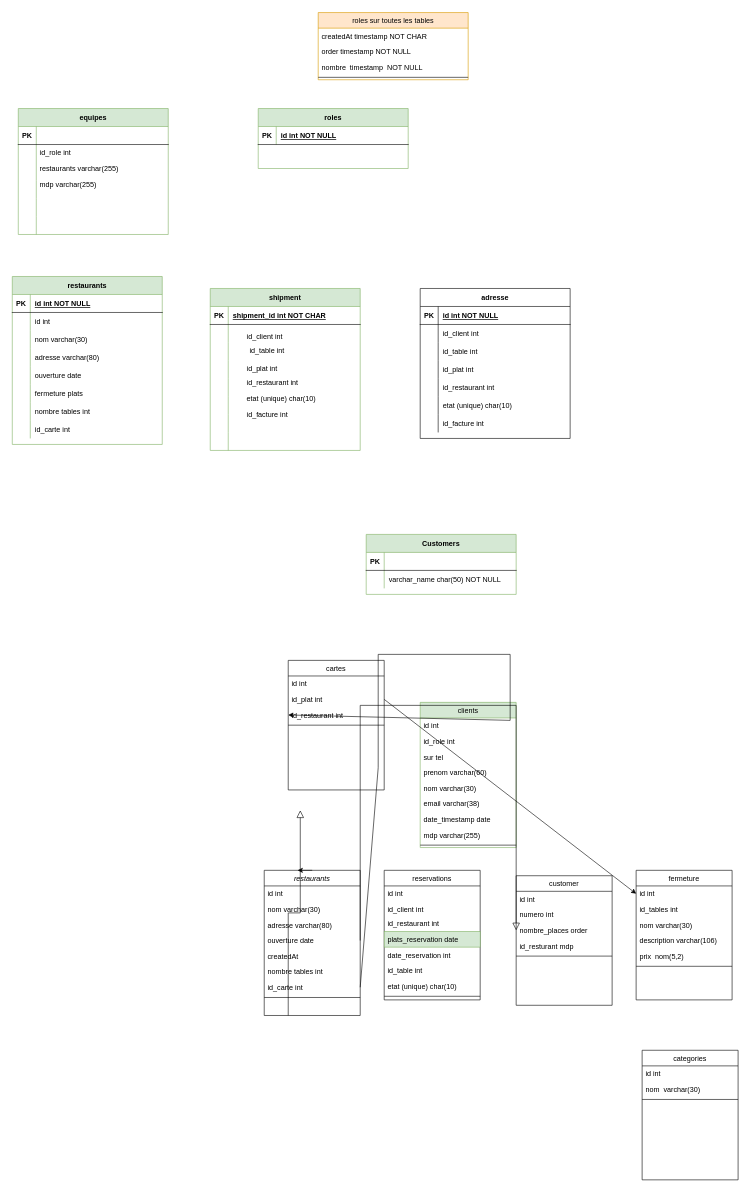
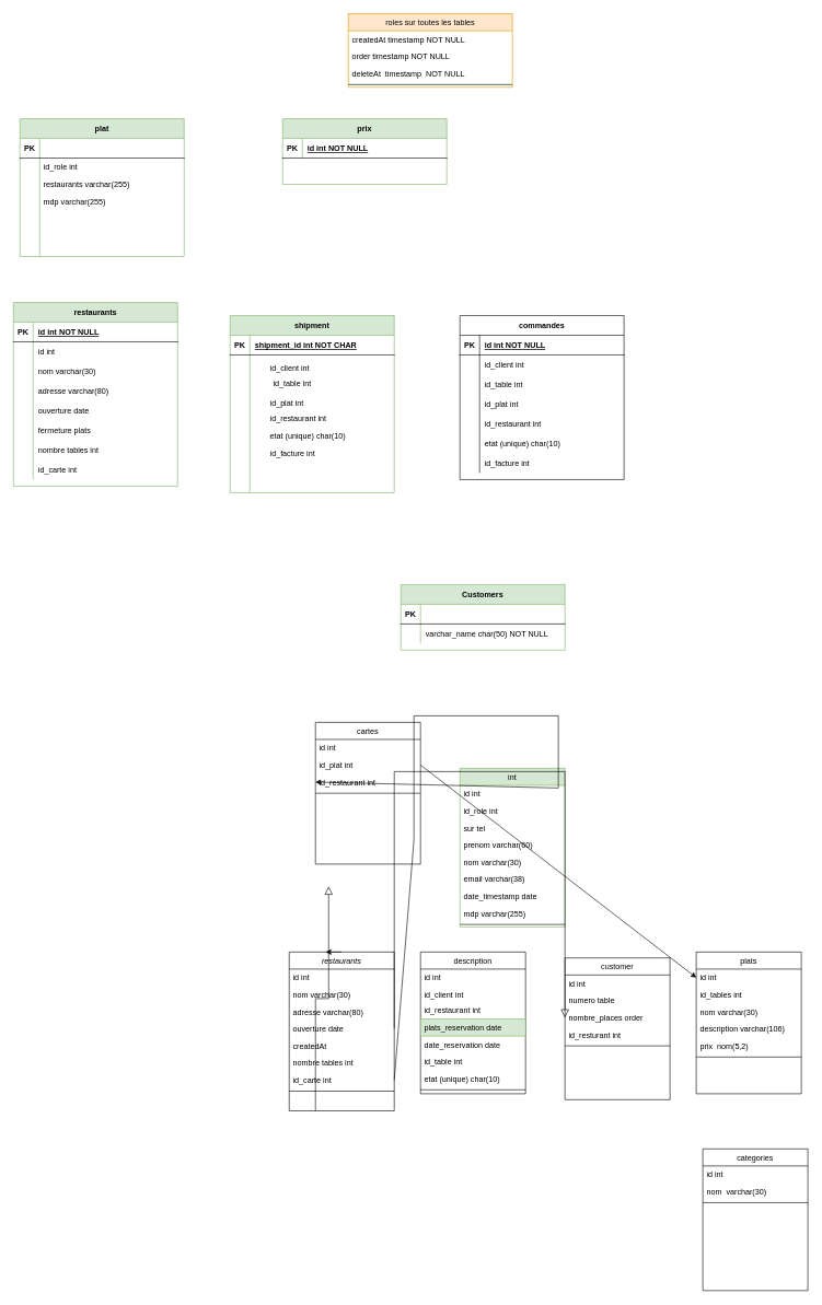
- <mxCell id="63" value="createdAt timestamp NOT CHAR" style="text;align=left;verticalAlign=top;spacingLeft=4;spacingRight=4;overflow=hidden;rotatable=0;points=[[0,0.5],[1,0.5]];portConstraint=eastwest;rounded=0;shadow=0;html=0;" parent="62" vertex="1"><mxGeometry y="26" width="250" height="26" as="geometry" /></mxCell>
+ <mxCell id="63" value="createdAt timestamp NOT NULL" style="text;align=left;verticalAlign=top;spacingLeft=4;spacingRight=4;overflow=hidden;rotatable=0;points=[[0,0.5],[1,0.5]];portConstraint=eastwest;rounded=0;shadow=0;html=0;" parent="62" vertex="1"><mxGeometry y="26" width="250" height="26" as="geometry" /></mxCell>
- <mxCell id="65" value="nombre  timestamp  NOT NULL" style="text;align=left;verticalAlign=top;spacingLeft=4;spacingRight=4;overflow=hidden;rotatable=0;points=[[0,0.5],[1,0.5]];portConstraint=eastwest;rounded=0;shadow=0;html=0;" parent="62" vertex="1"><mxGeometry y="78" width="250" height="26" as="geometry" /></mxCell>
+ <mxCell id="65" value="deleteAt  timestamp  NOT NULL" style="text;align=left;verticalAlign=top;spacingLeft=4;spacingRight=4;overflow=hidden;rotatable=0;points=[[0,0.5],[1,0.5]];portConstraint=eastwest;rounded=0;shadow=0;html=0;" parent="62" vertex="1"><mxGeometry y="78" width="250" height="26" as="geometry" /></mxCell>
- <mxCell id="131" value="equipes" style="shape=table;startSize=30;container=1;collapsible=1;childLayout=tableLayout;fixedRows=1;rowLines=0;fontStyle=1;align=center;resizeLast=1;fillColor=#d5e8d4;strokeColor=#82b366;" parent="130" vertex="1"><mxGeometry width="250" height="210" as="geometry" /></mxCell>
+ <mxCell id="131" value="plat" style="shape=table;startSize=30;container=1;collapsible=1;childLayout=tableLayout;fixedRows=1;rowLines=0;fontStyle=1;align=center;resizeLast=1;fillColor=#d5e8d4;strokeColor=#82b366;" parent="130" vertex="1"><mxGeometry width="250" height="210" as="geometry" /></mxCell>
- <mxCell id="92" value="roles" style="shape=table;startSize=30;container=1;collapsible=1;childLayout=tableLayout;fixedRows=1;rowLines=0;fontStyle=1;align=center;resizeLast=1;fillColor=#d5e8d4;strokeColor=#82b366;" parent="1" vertex="1"><mxGeometry x="430" y="180" width="250" height="100" as="geometry" /></mxCell>
+ <mxCell id="92" value="prix" style="shape=table;startSize=30;container=1;collapsible=1;childLayout=tableLayout;fixedRows=1;rowLines=0;fontStyle=1;align=center;resizeLast=1;fillColor=#d5e8d4;strokeColor=#82b366;" parent="1" vertex="1"><mxGeometry x="430" y="180" width="250" height="100" as="geometry" /></mxCell>
- <mxCell id="152" value="adresse" style="shape=table;startSize=30;container=1;collapsible=1;childLayout=tableLayout;fixedRows=1;rowLines=0;fontStyle=1;align=center;resizeLast=1;" vertex="1" parent="1"><mxGeometry x="700" y="480" width="250" height="250" as="geometry" /></mxCell>
+ <mxCell id="152" value="commandes" style="shape=table;startSize=30;container=1;collapsible=1;childLayout=tableLayout;fixedRows=1;rowLines=0;fontStyle=1;align=center;resizeLast=1;" vertex="1" parent="1"><mxGeometry x="700" y="480" width="250" height="250" as="geometry" /></mxCell>
- <mxCell id="40" value="clients" style="swimlane;fontStyle=0;align=center;verticalAlign=top;childLayout=stackLayout;horizontal=1;startSize=26;horizontalStack=0;resizeParent=1;resizeLast=0;collapsible=1;marginBottom=0;rounded=0;shadow=0;strokeWidth=1;fillColor=#d5e8d4;strokeColor=#82b366;" parent="1" vertex="1"><mxGeometry x="700" y="1170" width="160" height="242" as="geometry"><mxRectangle x="130" y="380" width="160" height="26" as="alternateBounds" /></mxGeometry></mxCell>
+ <mxCell id="40" value="int" style="swimlane;fontStyle=0;align=center;verticalAlign=top;childLayout=stackLayout;horizontal=1;startSize=26;horizontalStack=0;resizeParent=1;resizeLast=0;collapsible=1;marginBottom=0;rounded=0;shadow=0;strokeWidth=1;fillColor=#d5e8d4;strokeColor=#82b366;" parent="1" vertex="1"><mxGeometry x="700" y="1170" width="160" height="242" as="geometry"><mxRectangle x="130" y="380" width="160" height="26" as="alternateBounds" /></mxGeometry></mxCell>
- <mxCell id="50" value="reservations" style="swimlane;fontStyle=0;align=center;verticalAlign=top;childLayout=stackLayout;horizontal=1;startSize=26;horizontalStack=0;resizeParent=1;resizeLast=0;collapsible=1;marginBottom=0;rounded=0;shadow=0;strokeWidth=1;" parent="1" vertex="1"><mxGeometry x="640" y="1450" width="160" height="216" as="geometry"><mxRectangle x="550" y="140" width="160" height="26" as="alternateBounds" /></mxGeometry></mxCell>
+ <mxCell id="50" value="description" style="swimlane;fontStyle=0;align=center;verticalAlign=top;childLayout=stackLayout;horizontal=1;startSize=26;horizontalStack=0;resizeParent=1;resizeLast=0;collapsible=1;marginBottom=0;rounded=0;shadow=0;strokeWidth=1;" parent="1" vertex="1"><mxGeometry x="640" y="1450" width="160" height="216" as="geometry"><mxRectangle x="550" y="140" width="160" height="26" as="alternateBounds" /></mxGeometry></mxCell>
- <mxCell id="33" value="fermeture" style="swimlane;fontStyle=0;align=center;verticalAlign=top;childLayout=stackLayout;horizontal=1;startSize=26;horizontalStack=0;resizeParent=1;resizeLast=0;collapsible=1;marginBottom=0;rounded=0;shadow=0;strokeWidth=1;" parent="1" vertex="1"><mxGeometry x="1060" y="1450" width="160" height="216" as="geometry"><mxRectangle x="550" y="140" width="160" height="26" as="alternateBounds" /></mxGeometry></mxCell>
+ <mxCell id="33" value="plats" style="swimlane;fontStyle=0;align=center;verticalAlign=top;childLayout=stackLayout;horizontal=1;startSize=26;horizontalStack=0;resizeParent=1;resizeLast=0;collapsible=1;marginBottom=0;rounded=0;shadow=0;strokeWidth=1;" parent="1" vertex="1"><mxGeometry x="1060" y="1450" width="160" height="216" as="geometry"><mxRectangle x="550" y="140" width="160" height="26" as="alternateBounds" /></mxGeometry></mxCell>
- <mxCell id="20" value="numero int" style="text;align=left;verticalAlign=top;spacingLeft=4;spacingRight=4;overflow=hidden;rotatable=0;points=[[0,0.5],[1,0.5]];portConstraint=eastwest;rounded=0;shadow=0;html=0;" parent="18" vertex="1"><mxGeometry y="52" width="160" height="26" as="geometry" /></mxCell>
+ <mxCell id="20" value="numero table" style="text;align=left;verticalAlign=top;spacingLeft=4;spacingRight=4;overflow=hidden;rotatable=0;points=[[0,0.5],[1,0.5]];portConstraint=eastwest;rounded=0;shadow=0;html=0;" parent="18" vertex="1"><mxGeometry y="52" width="160" height="26" as="geometry" /></mxCell>
- <mxCell id="22" value="id_resturant mdp" style="text;align=left;verticalAlign=top;spacingLeft=4;spacingRight=4;overflow=hidden;rotatable=0;points=[[0,0.5],[1,0.5]];portConstraint=eastwest;rounded=0;shadow=0;html=0;" parent="18" vertex="1"><mxGeometry y="104" width="160" height="26" as="geometry" /></mxCell>
+ <mxCell id="22" value="id_resturant int" style="text;align=left;verticalAlign=top;spacingLeft=4;spacingRight=4;overflow=hidden;rotatable=0;points=[[0,0.5],[1,0.5]];portConstraint=eastwest;rounded=0;shadow=0;html=0;" parent="18" vertex="1"><mxGeometry y="104" width="160" height="26" as="geometry" /></mxCell>
- <mxCell id="55" value="date_reservation int" style="text;align=left;verticalAlign=top;spacingLeft=4;spacingRight=4;overflow=hidden;rotatable=0;points=[[0,0.5],[1,0.5]];portConstraint=eastwest;rounded=0;shadow=0;html=0;" parent="50" vertex="1"><mxGeometry y="128" width="160" height="26" as="geometry" /></mxCell>
+ <mxCell id="55" value="date_reservation date" style="text;align=left;verticalAlign=top;spacingLeft=4;spacingRight=4;overflow=hidden;rotatable=0;points=[[0,0.5],[1,0.5]];portConstraint=eastwest;rounded=0;shadow=0;html=0;" parent="50" vertex="1"><mxGeometry y="128" width="160" height="26" as="geometry" /></mxCell>
